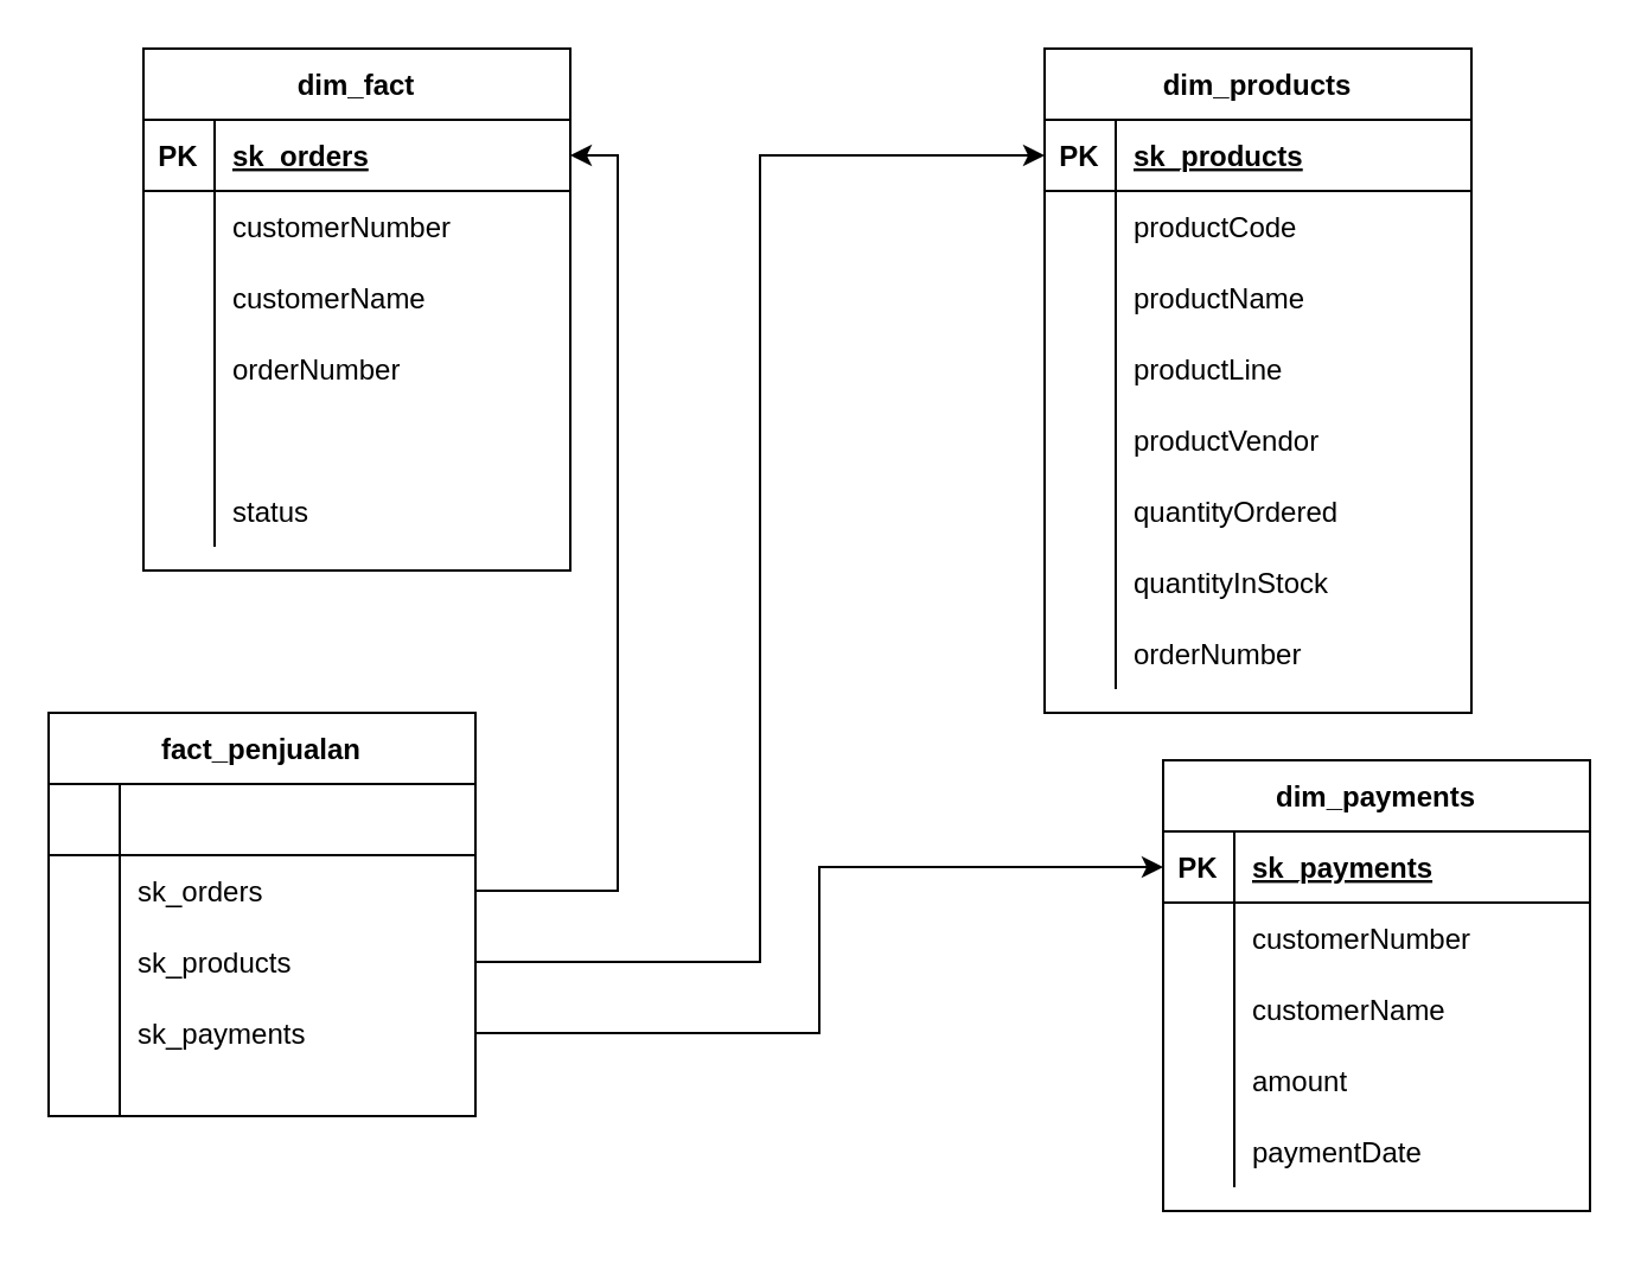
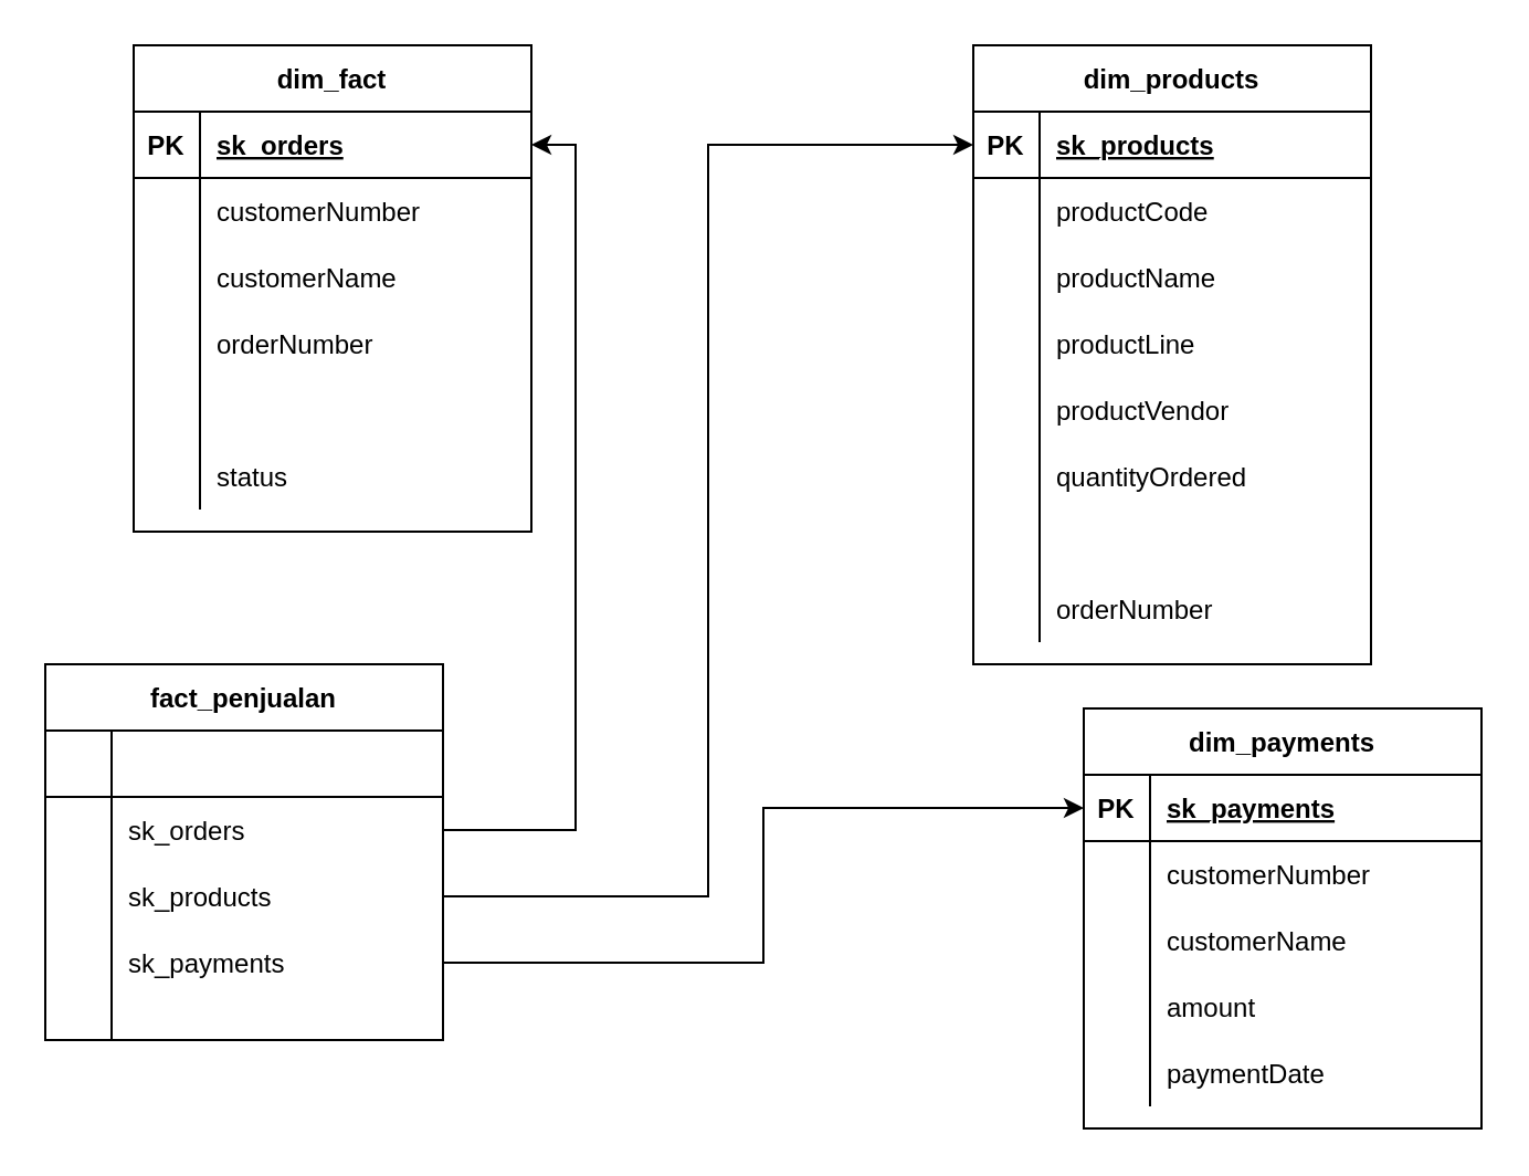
- <mxCell id="57" value="quantityInStock" style="shape=partialRectangle;connectable=0;fillColor=none;top=0;left=0;bottom=0;right=0;align=left;spacingLeft=6;overflow=hidden;fontColor=default;strokeColor=default;" parent="55" vertex="1"><mxGeometry x="30" width="150" height="30" as="geometry"><mxRectangle width="150" height="30" as="alternateBounds" /></mxGeometry></mxCell>
